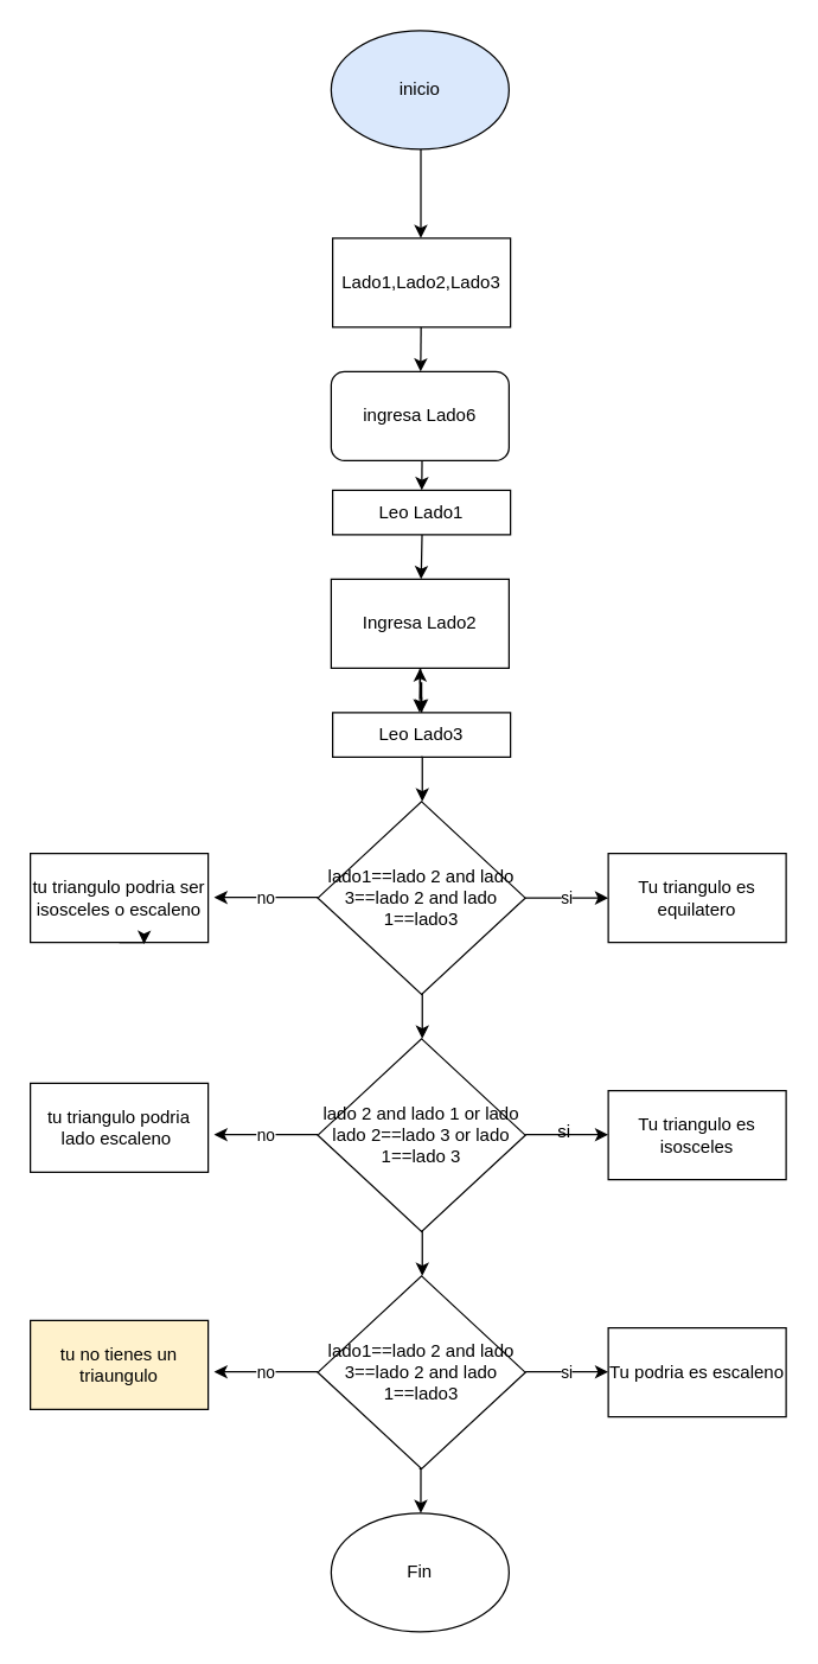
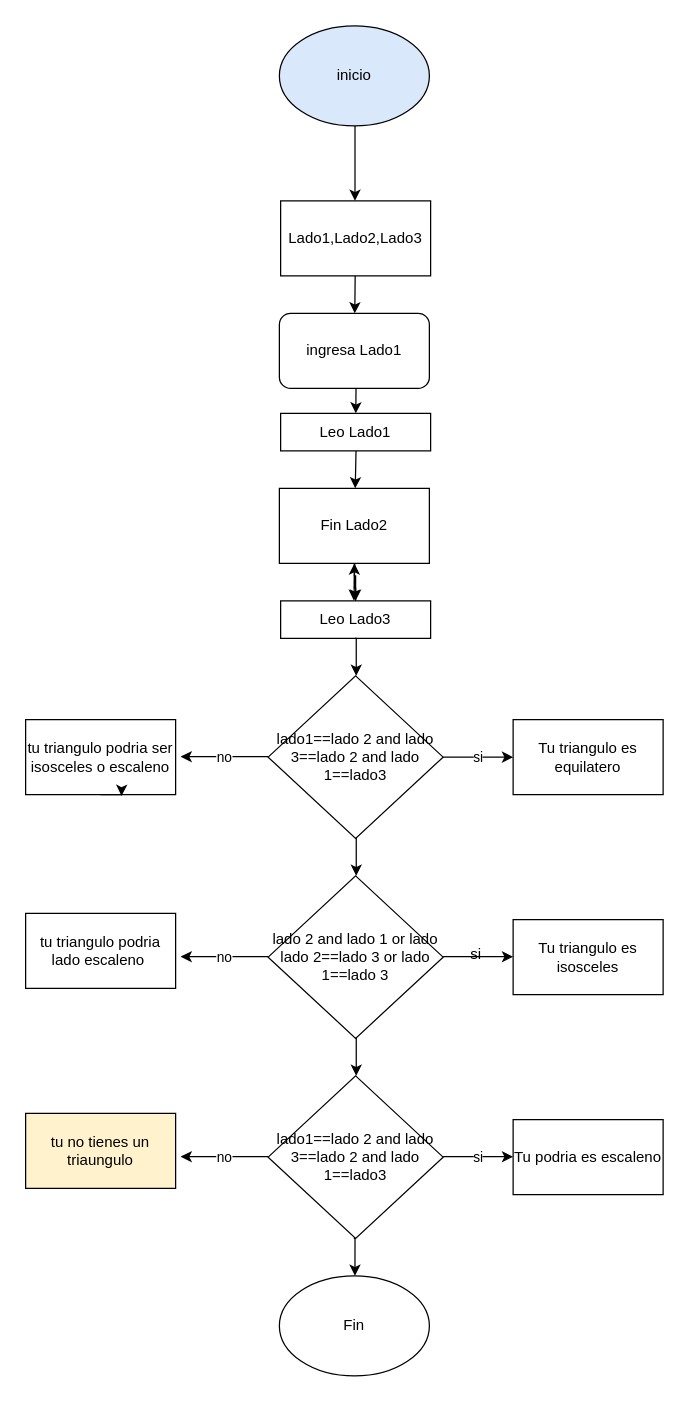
- <mxCell id="5" value="ingresa Lado6" style="rounded=1;whiteSpace=wrap;html=1;" parent="1" vertex="1"><mxGeometry x="223" y="250" width="120" height="60" as="geometry" /></mxCell>
+ <mxCell id="5" value="ingresa Lado1" style="rounded=1;whiteSpace=wrap;html=1;" parent="1" vertex="1"><mxGeometry x="223" y="250" width="120" height="60" as="geometry" /></mxCell>
- <mxCell id="11" value="Ingresa Lado2" style="rounded=0;whiteSpace=wrap;html=1;" parent="1" vertex="1"><mxGeometry x="223" y="390" width="120" height="60" as="geometry" /></mxCell>
+ <mxCell id="11" value="Fin Lado2" style="rounded=0;whiteSpace=wrap;html=1;" parent="1" vertex="1"><mxGeometry x="223" y="390" width="120" height="60" as="geometry" /></mxCell>
